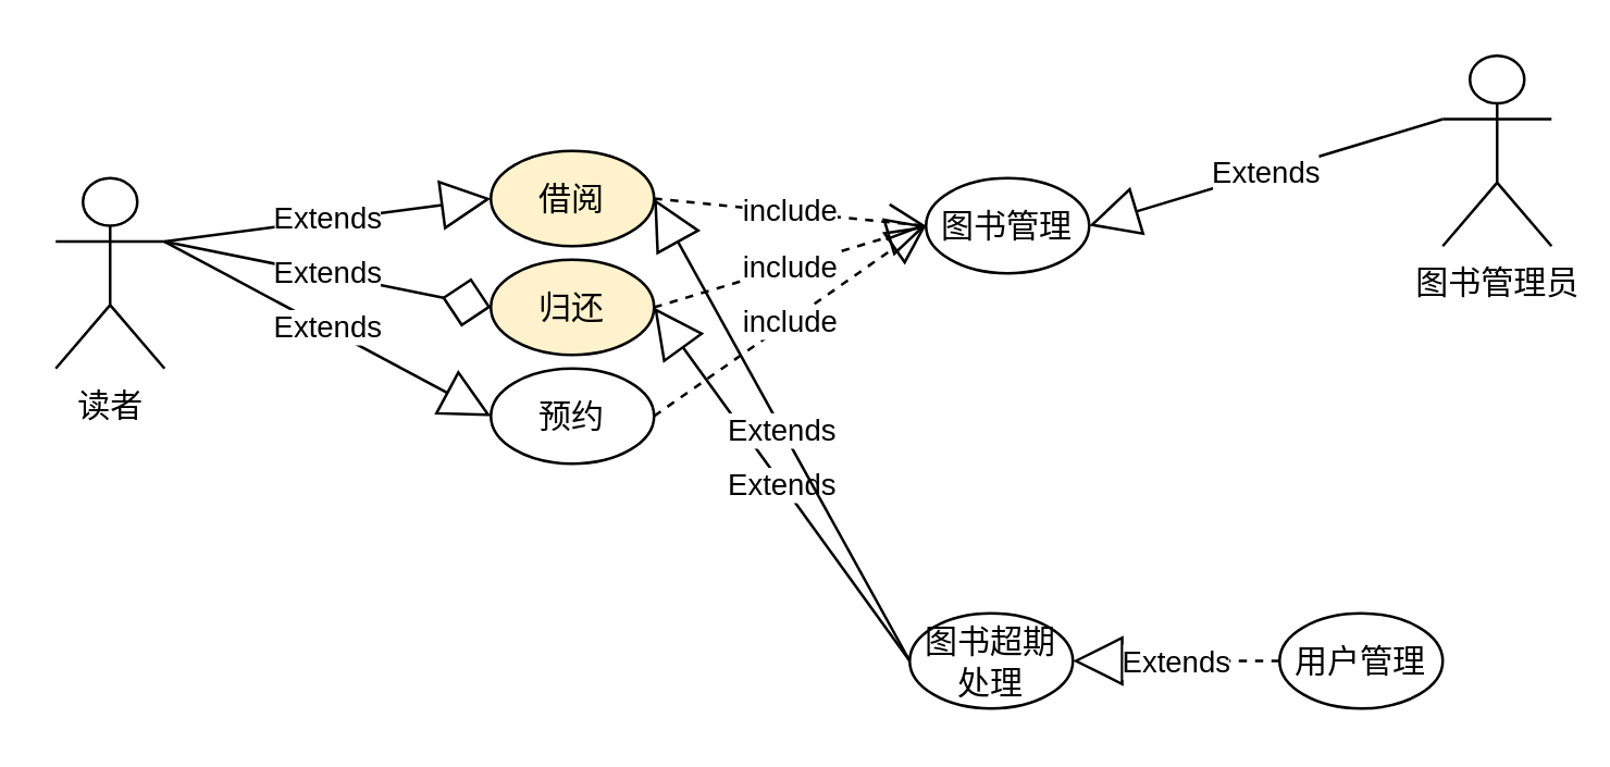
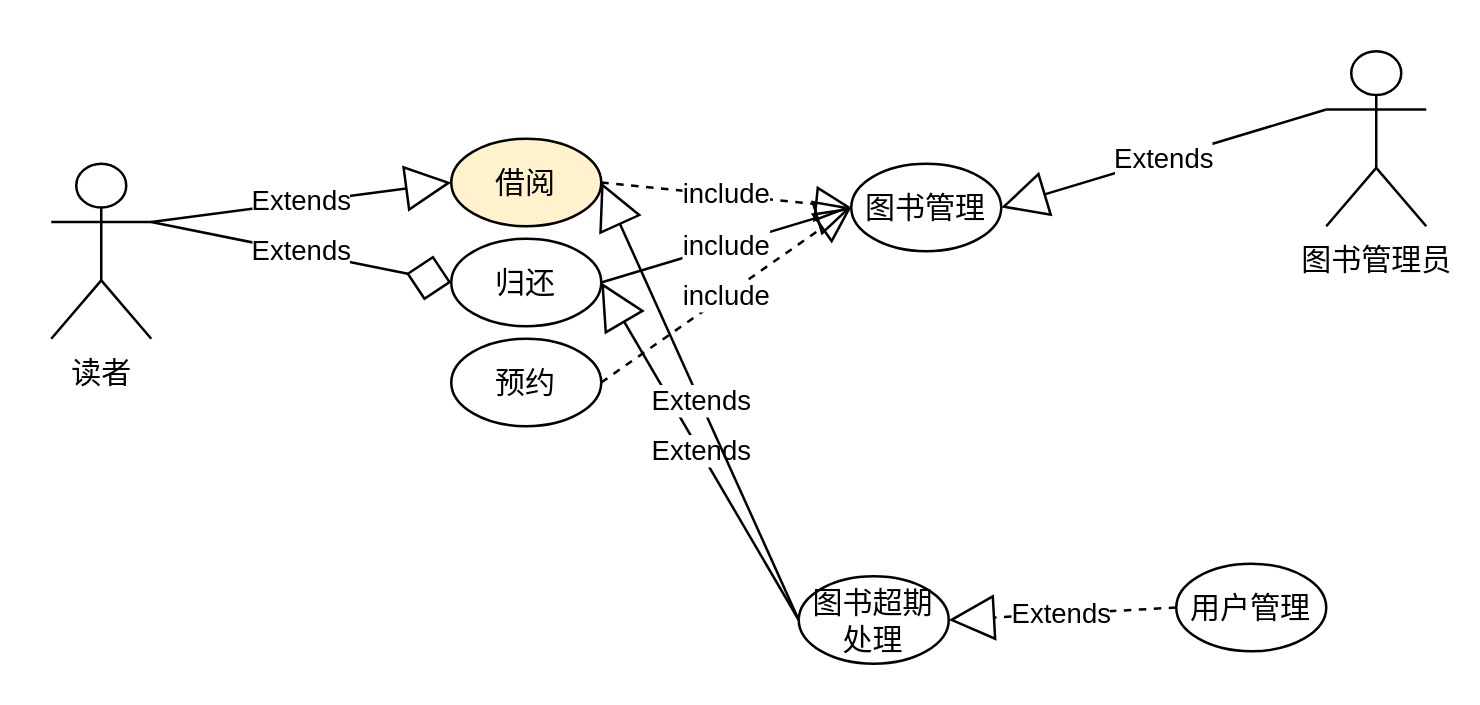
- <mxCell id="17" value="include" style="endArrow=open;dashed=1;endFill=0;endSize=12;html=1;rounded=0;entryX=0;entryY=0.5;entryDx=0;entryDy=0;exitX=1;exitY=0.5;exitDx=0;exitDy=0;" edge="1" parent="1" source="4" target="12"><mxGeometry width="160" relative="1" as="geometry"><mxPoint x="80" y="275" as="sourcePoint" /><mxPoint x="330" y="295" as="targetPoint" /></mxGeometry></mxCell>
+ <mxCell id="17" value="include" style="endArrow=block;dashed=1;endFill=0;endSize=12;html=1;rounded=0;entryX=0;entryY=0.5;entryDx=0;entryDy=0;exitX=1;exitY=0.5;exitDx=0;exitDy=0;" edge="1" parent="1" source="4" target="12"><mxGeometry width="160" relative="1" as="geometry"><mxPoint x="80" y="275" as="sourcePoint" /><mxPoint x="330" y="295" as="targetPoint" /></mxGeometry></mxCell>
- <mxCell id="15" value="include" style="endArrow=block;dashed=1;endFill=0;endSize=12;html=1;rounded=0;entryX=0;entryY=0.5;entryDx=0;entryDy=0;exitX=1;exitY=0.5;exitDx=0;exitDy=0;" edge="1" parent="1" source="5" target="12"><mxGeometry width="160" relative="1" as="geometry"><mxPoint x="60" y="255" as="sourcePoint" /><mxPoint x="230" y="235" as="targetPoint" /></mxGeometry></mxCell>
+ <mxCell id="15" value="include" style="endArrow=block;dashed=0;endFill=0;endSize=12;html=1;rounded=0;entryX=0;entryY=0.5;entryDx=0;entryDy=0;exitX=1;exitY=0.5;exitDx=0;exitDy=0;" edge="1" parent="1" source="5" target="12"><mxGeometry width="160" relative="1" as="geometry"><mxPoint x="60" y="255" as="sourcePoint" /><mxPoint x="230" y="235" as="targetPoint" /></mxGeometry></mxCell>
- <mxCell id="10" value="Extends" style="endArrow=block;endSize=16;endFill=0;html=1;rounded=0;exitX=1;exitY=0.333;exitDx=0;exitDy=0;exitPerimeter=0;entryX=0;entryY=0.5;entryDx=0;entryDy=0;" edge="1" parent="1" source="2" target="6"><mxGeometry width="160" relative="1" as="geometry"><mxPoint x="160" y="265" as="sourcePoint" /><mxPoint x="320" y="265" as="targetPoint" /></mxGeometry></mxCell>
- <mxCell id="5" value="归还" style="ellipse;whiteSpace=wrap;html=1;fillColor=#fff2cc;" vertex="1" parent="1"><mxGeometry x="180" y="95" width="60" height="35" as="geometry" /></mxCell>
+ <mxCell id="5" value="归还" style="ellipse;whiteSpace=wrap;html=1;" vertex="1" parent="1"><mxGeometry x="180" y="95" width="60" height="35" as="geometry" /></mxCell>
- <mxCell id="7" value="图书超期处理" style="ellipse;whiteSpace=wrap;html=1;" vertex="1" parent="1"><mxGeometry x="334" y="225" width="60" height="35" as="geometry" /></mxCell>
+ <mxCell id="7" value="图书超期处理" style="ellipse;whiteSpace=wrap;html=1;" vertex="1" parent="1"><mxGeometry x="319" y="230" width="60" height="35" as="geometry" /></mxCell>
